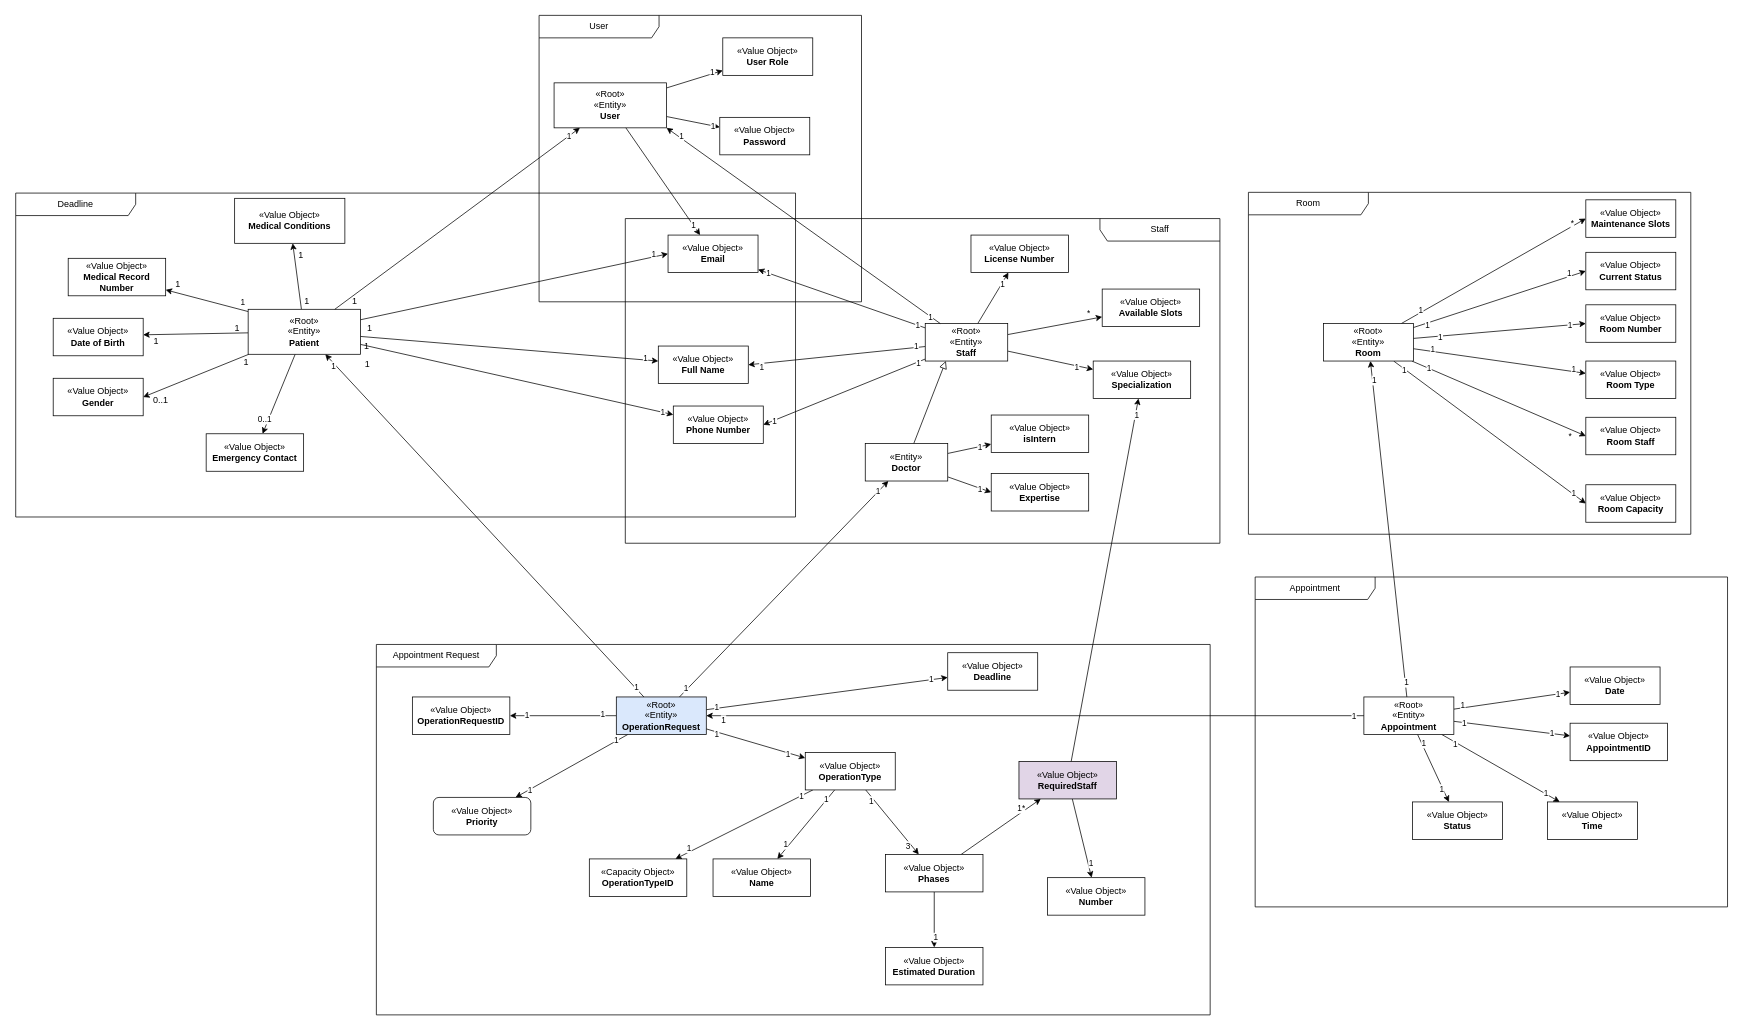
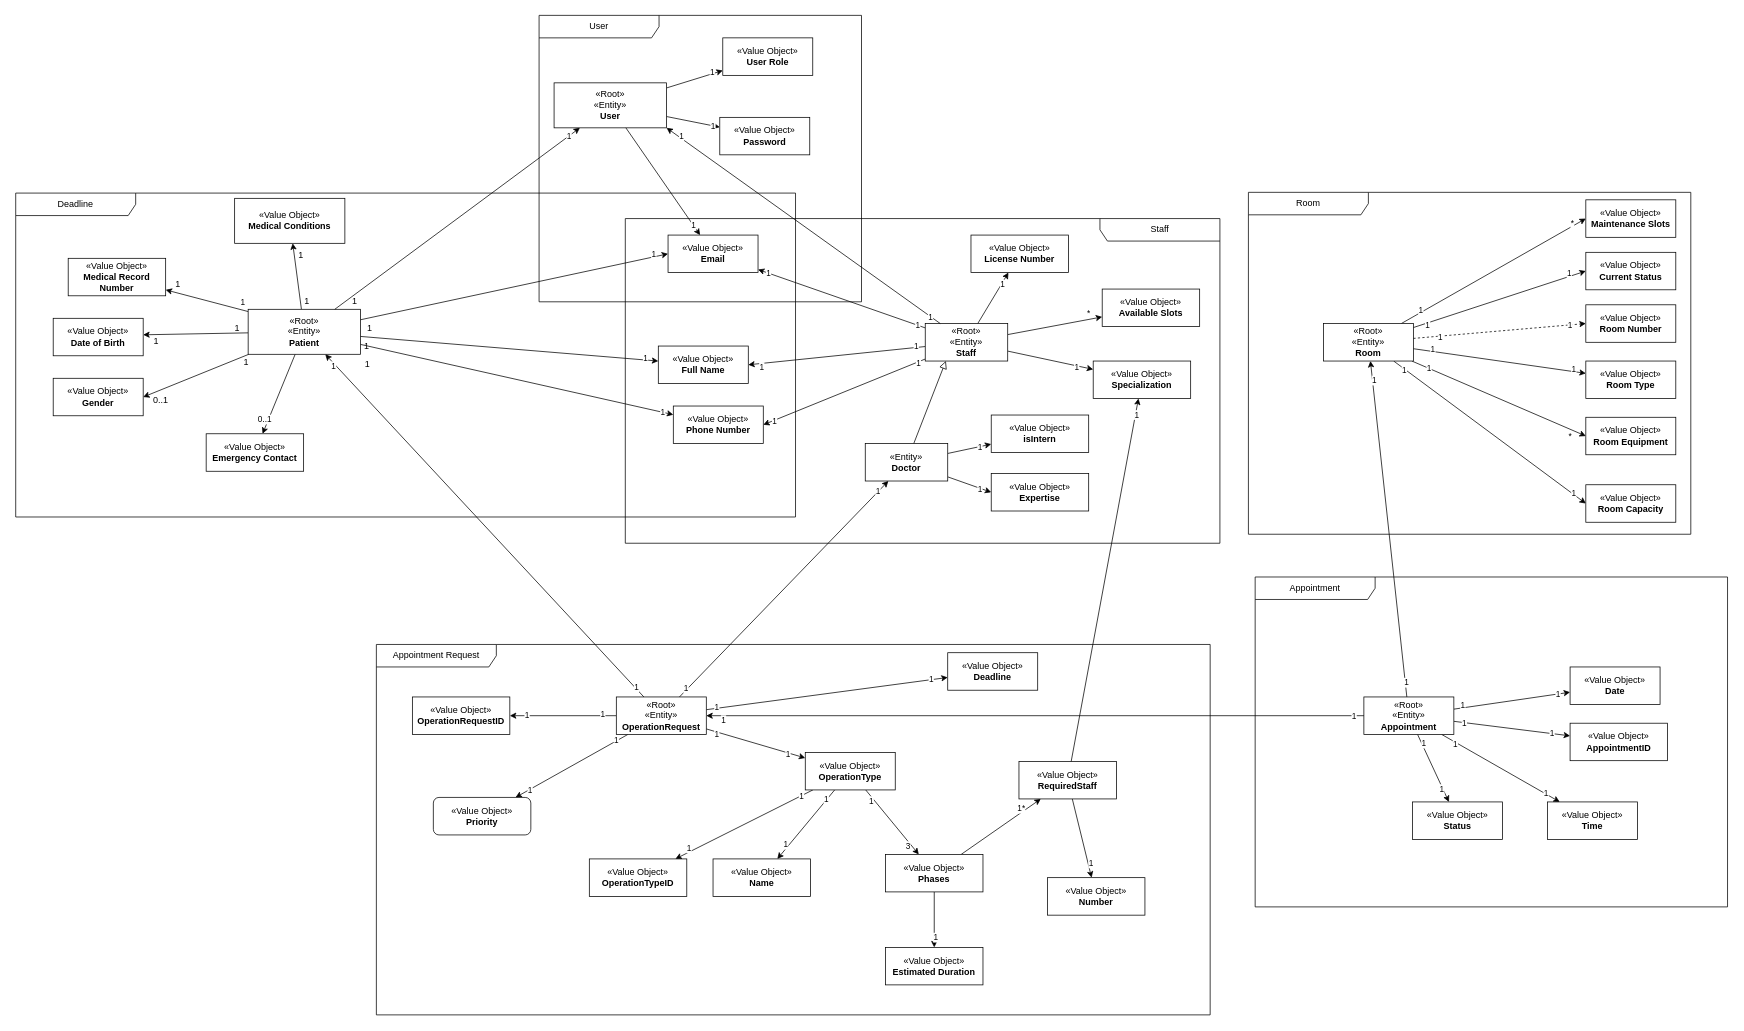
- <mxCell id="81" style="rounded=0;orthogonalLoop=1;jettySize=auto;html=1;entryX=0;entryY=0.5;entryDx=0;entryDy=0;" parent="80" source="99" target="100" edge="1"><mxGeometry relative="1" as="geometry" /></mxCell>
+ <mxCell id="81" style="rounded=0;orthogonalLoop=1;jettySize=auto;html=1;entryX=0;entryY=0.5;entryDx=0;entryDy=0;dashed=1;" parent="80" source="99" target="100" edge="1"><mxGeometry relative="1" as="geometry" /></mxCell>
- <mxCell id="103" value="«Value Object»&lt;br&gt;&lt;b&gt;Room Staff&lt;/b&gt;" style="html=1;whiteSpace=wrap;" parent="80" vertex="1"><mxGeometry x="450" y="300" width="120" height="50" as="geometry" /></mxCell>
+ <mxCell id="103" value="«Value Object»&lt;br&gt;&lt;b&gt;Room Equipment&lt;/b&gt;" style="html=1;whiteSpace=wrap;" parent="80" vertex="1"><mxGeometry x="450" y="300" width="120" height="50" as="geometry" /></mxCell>
- <mxCell id="119" value="«Root»&lt;br&gt;«Entity»&lt;br&gt;&lt;b&gt;OperationRequest&lt;/b&gt;" style="html=1;whiteSpace=wrap;fillColor=#dae8fc;" parent="106" vertex="1"><mxGeometry x="320" y="70" width="120" height="50" as="geometry" /></mxCell>
+ <mxCell id="119" value="«Root»&lt;br&gt;«Entity»&lt;br&gt;&lt;b&gt;OperationRequest&lt;/b&gt;" style="html=1;whiteSpace=wrap;" parent="106" vertex="1"><mxGeometry x="320" y="70" width="120" height="50" as="geometry" /></mxCell>
- <mxCell id="138" value="«Value Object»&lt;br&gt;&lt;b&gt;RequiredStaff&lt;/b&gt;" style="html=1;whiteSpace=wrap;fillColor=#e1d5e7;" parent="106" vertex="1"><mxGeometry x="857" y="156" width="130" height="50" as="geometry" /></mxCell>
+ <mxCell id="138" value="«Value Object»&lt;br&gt;&lt;b&gt;RequiredStaff&lt;/b&gt;" style="html=1;whiteSpace=wrap;" parent="106" vertex="1"><mxGeometry x="857" y="156" width="130" height="50" as="geometry" /></mxCell>
- <mxCell id="132" value="«Capacity Object»&lt;br&gt;&lt;b&gt;OperationTypeID&lt;/b&gt;" style="html=1;whiteSpace=wrap;" parent="106" vertex="1"><mxGeometry x="284" y="286" width="130" height="50" as="geometry" /></mxCell>
+ <mxCell id="132" value="«Value Object»&lt;br&gt;&lt;b&gt;OperationTypeID&lt;/b&gt;" style="html=1;whiteSpace=wrap;" parent="106" vertex="1"><mxGeometry x="284" y="286" width="130" height="50" as="geometry" /></mxCell>
